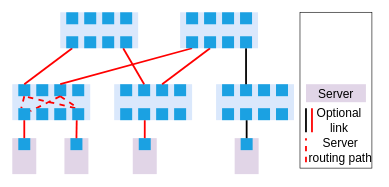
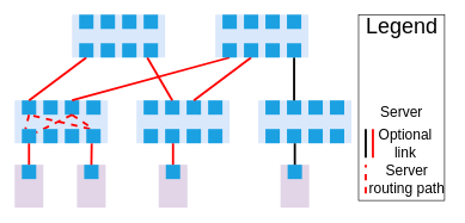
+ <mxCell id="44" value="&lt;font style=&quot;font-size: 30px&quot;&gt;Legend&lt;/font&gt;" style="text;html=1;align=center;verticalAlign=middle;resizable=0;points=[];autosize=1;" parent="1" vertex="1"><mxGeometry x="500" y="20" width="120" height="30" as="geometry" /></mxCell>
- <mxCell id="45" value="&lt;font style=&quot;font-size: 20px&quot;&gt;Server&lt;/font&gt;" style="rounded=0;whiteSpace=wrap;html=1;strokeColor=none;fillColor=#e1d5e7;" parent="1" vertex="1"><mxGeometry x="510" y="140" width="100" height="30" as="geometry" /></mxCell>
+ <mxCell id="45" value="&lt;font style=&quot;font-size: 20px&quot;&gt;Server&lt;/font&gt;" style="rounded=0;whiteSpace=wrap;html=1;strokeColor=none;fillColor=#ffffff;" parent="1" vertex="1"><mxGeometry x="510" y="140" width="100" height="30" as="geometry" /></mxCell>
